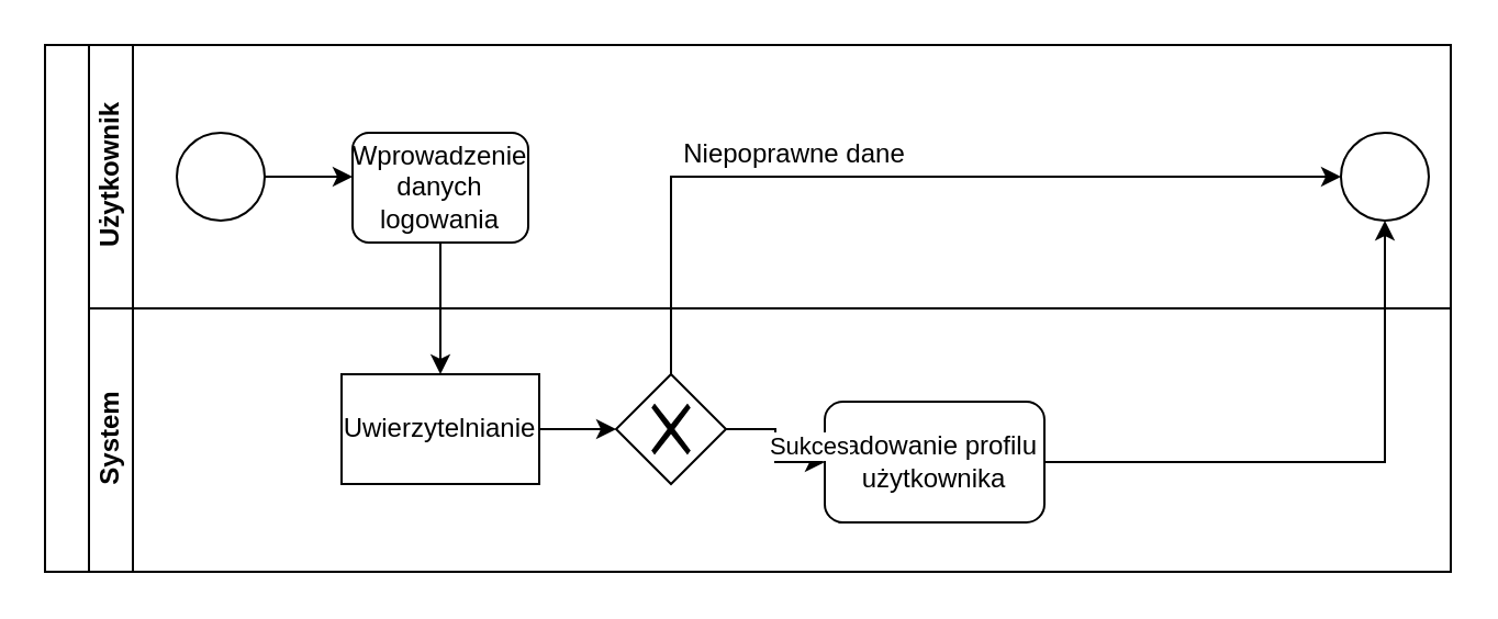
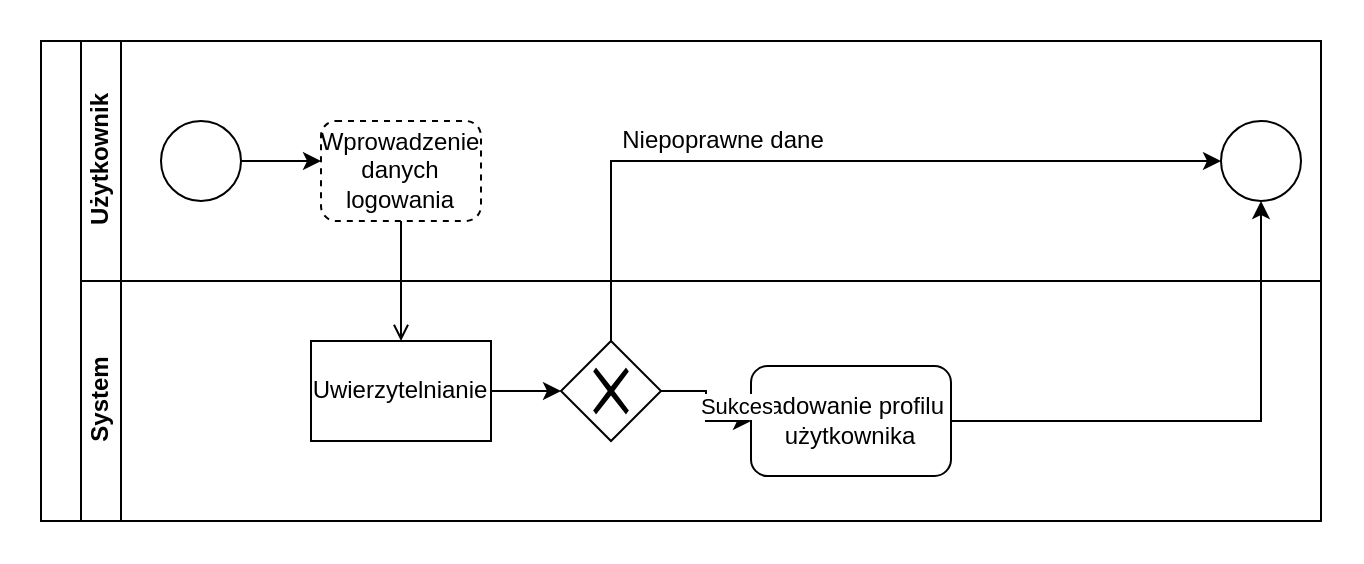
- <mxCell id="7" value="Wprowadzenie danych logowania" style="rounded=1;whiteSpace=wrap;html=1;" vertex="1" parent="3"><mxGeometry x="120" y="40" width="80" height="50" as="geometry" /></mxCell>
+ <mxCell id="7" value="Wprowadzenie danych logowania" style="rounded=1;whiteSpace=wrap;html=1;dashed=1;" vertex="1" parent="3"><mxGeometry x="120" y="40" width="80" height="50" as="geometry" /></mxCell>
- <mxCell id="14" style="edgeStyle=orthogonalEdgeStyle;rounded=0;orthogonalLoop=1;jettySize=auto;html=1;exitX=0.5;exitY=1;exitDx=0;exitDy=0;" edge="1" parent="2" source="7" target="10"><mxGeometry relative="1" as="geometry" /></mxCell>
+ <mxCell id="14" style="edgeStyle=orthogonalEdgeStyle;rounded=0;orthogonalLoop=1;jettySize=auto;html=1;exitX=0.5;exitY=1;exitDx=0;exitDy=0;endArrow=open;" edge="1" parent="2" source="7" target="10"><mxGeometry relative="1" as="geometry" /></mxCell>
